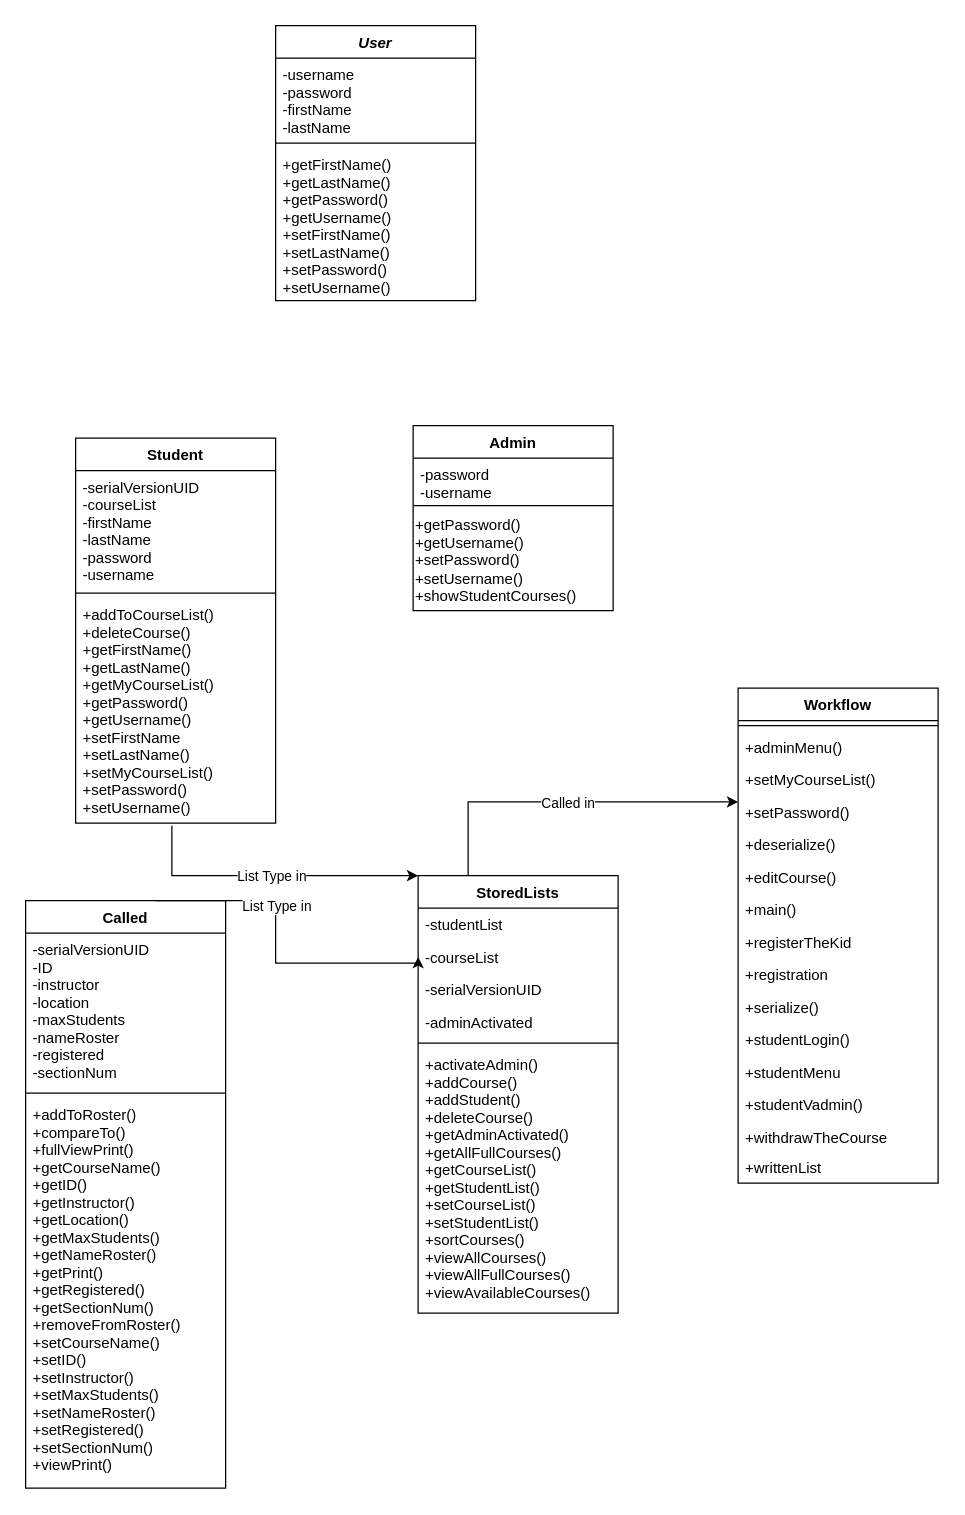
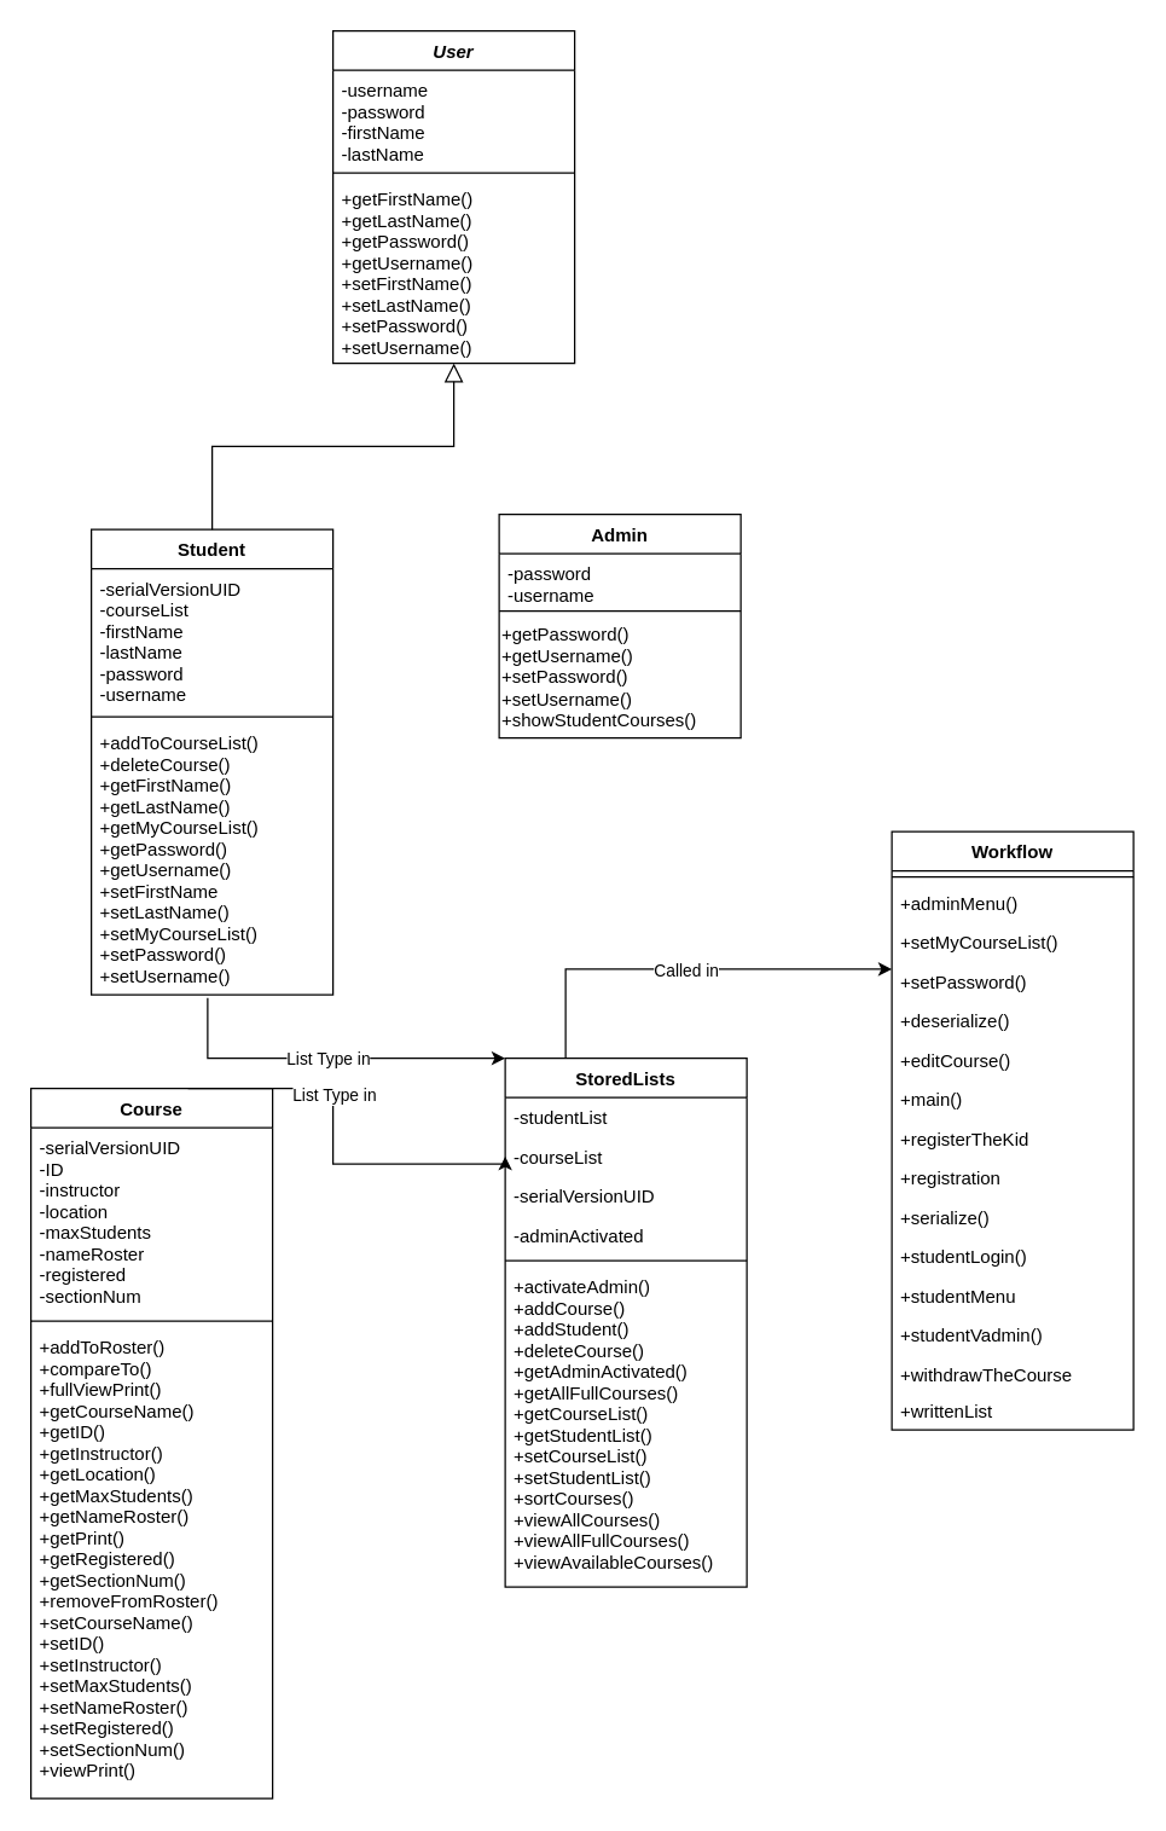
+ <mxCell id="10" value="" style="endArrow=block;endSize=10;endFill=0;shadow=0;strokeWidth=1;rounded=0;edgeStyle=elbowEdgeStyle;elbow=vertical;" parent="1" source="6" target="2" edge="1"><mxGeometry width="160" relative="1" as="geometry"><mxPoint x="200" y="183" as="sourcePoint" /><mxPoint x="200" y="183" as="targetPoint" /></mxGeometry></mxCell>
- <mxCell id="15" value="Called" style="swimlane;fontStyle=1;align=center;verticalAlign=top;childLayout=stackLayout;horizontal=1;startSize=26;horizontalStack=0;resizeParent=1;resizeLast=0;collapsible=1;marginBottom=0;rounded=0;shadow=0;strokeWidth=1;" parent="1" vertex="1"><mxGeometry x="20" y="720" width="160" height="470" as="geometry"><mxRectangle x="550" y="140" width="160" height="26" as="alternateBounds" /></mxGeometry></mxCell>
+ <mxCell id="15" value="Course" style="swimlane;fontStyle=1;align=center;verticalAlign=top;childLayout=stackLayout;horizontal=1;startSize=26;horizontalStack=0;resizeParent=1;resizeLast=0;collapsible=1;marginBottom=0;rounded=0;shadow=0;strokeWidth=1;" parent="1" vertex="1"><mxGeometry x="20" y="720" width="160" height="470" as="geometry"><mxRectangle x="550" y="140" width="160" height="26" as="alternateBounds" /></mxGeometry></mxCell>
